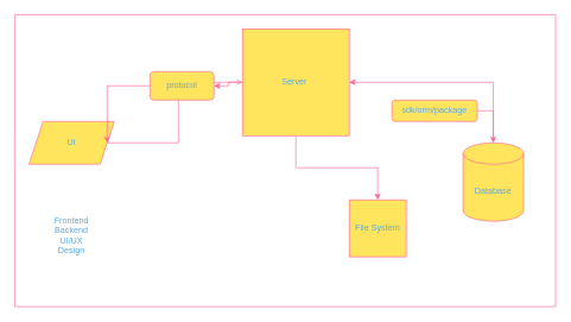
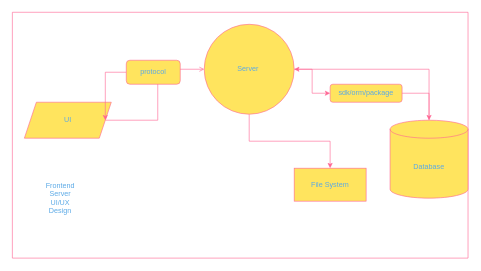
- <mxCell id="8" value="Server&amp;nbsp;" style="whiteSpace=wrap;html=1;aspect=fixed;strokeColor=#FF6392;fontColor=#5AA9E6;fillColor=#FFE45E;" parent="2" vertex="1"><mxGeometry x="320" y="20" width="150" height="150" as="geometry" /></mxCell>
+ <mxCell id="8" value="Server&amp;nbsp;" style="ellipse;whiteSpace=wrap;html=1;aspect=fixed;strokeColor=#FF6392;fontColor=#5AA9E6;fillColor=#FFE45E;" parent="2" vertex="1"><mxGeometry x="320" y="20" width="150" height="150" as="geometry" /></mxCell>
- <mxCell id="12" value="" style="edgeStyle=orthogonalEdgeStyle;rounded=0;orthogonalLoop=1;jettySize=auto;html=1;strokeColor=#FF6392;fontColor=#5AA9E6;fillColor=#FFE45E;" parent="2" source="8" target="11" edge="1"><mxGeometry relative="1" as="geometry"><mxPoint x="530" y="145" as="sourcePoint" /><mxPoint x="755" y="230" as="targetPoint" /></mxGeometry></mxCell>
+ <mxCell id="12" value="" style="edgeStyle=orthogonalEdgeStyle;rounded=0;orthogonalLoop=1;jettySize=auto;html=1;strokeColor=#FF6392;fontColor=#5AA9E6;fillColor=#FFE45E;" parent="2" source="8" target="13" edge="1"><mxGeometry relative="1" as="geometry"><mxPoint x="530" y="145" as="sourcePoint" /><mxPoint x="755" y="230" as="targetPoint" /></mxGeometry></mxCell>
- <mxCell id="4" value="UI" style="shape=parallelogram;perimeter=parallelogramPerimeter;whiteSpace=wrap;html=1;fixedSize=1;strokeColor=#FF6392;fontColor=#5AA9E6;fillColor=#FFE45E;" parent="2" vertex="1"><mxGeometry x="20" y="150" width="120" height="60" as="geometry" /></mxCell>
+ <mxCell id="4" value="UI" style="shape=parallelogram;perimeter=parallelogramPerimeter;whiteSpace=wrap;html=1;fixedSize=1;strokeColor=#FF6392;fontColor=#5AA9E6;fillColor=#FFE45E;" parent="2" vertex="1"><mxGeometry x="20" y="150" width="145" height="60" as="geometry" /></mxCell>
- <mxCell id="10" value="Database" style="shape=cylinder3;whiteSpace=wrap;html=1;boundedLbl=1;backgroundOutline=1;size=15;strokeColor=#FF6392;fontColor=#5AA9E6;fillColor=#FFE45E;" parent="2" vertex="1"><mxGeometry x="630" y="180" width="85" height="110" as="geometry" /></mxCell>
+ <mxCell id="10" value="Database" style="shape=cylinder3;whiteSpace=wrap;html=1;boundedLbl=1;backgroundOutline=1;size=15;strokeColor=#FF6392;fontColor=#5AA9E6;fillColor=#FFE45E;" parent="2" vertex="1"><mxGeometry x="630" y="180" width="130" height="130" as="geometry" /></mxCell>
- <mxCell id="14" value="File System" style="whiteSpace=wrap;html=1;aspect=fixed;strokeColor=#FF6392;fontColor=#5AA9E6;fillColor=#FFE45E;" parent="2" vertex="1"><mxGeometry x="470" y="260" width="80" height="80" as="geometry" /></mxCell>
+ <mxCell id="14" value="File System" style="whiteSpace=wrap;html=1;aspect=fixed;strokeColor=#FF6392;fontColor=#5AA9E6;fillColor=#FFE45E;" parent="2" vertex="1"><mxGeometry x="470" y="260" width="120" height="55" as="geometry" /></mxCell>
- <mxCell id="15" value="Frontend&lt;br&gt;Backend&lt;br&gt;UI/UX&lt;br&gt;Design" style="text;html=1;strokeColor=none;fillColor=none;align=center;verticalAlign=middle;whiteSpace=wrap;rounded=0;fontColor=#5AA9E6;" parent="2" vertex="1"><mxGeometry x="30" y="280" width="100" height="60" as="geometry" /></mxCell>
+ <mxCell id="15" value="Frontend&lt;br&gt;Server&lt;br&gt;UI/UX&lt;br&gt;Design" style="text;html=1;strokeColor=none;fillColor=none;align=center;verticalAlign=middle;whiteSpace=wrap;rounded=0;fontColor=#5AA9E6;" parent="2" vertex="1"><mxGeometry x="30" y="280" width="100" height="60" as="geometry" /></mxCell>
